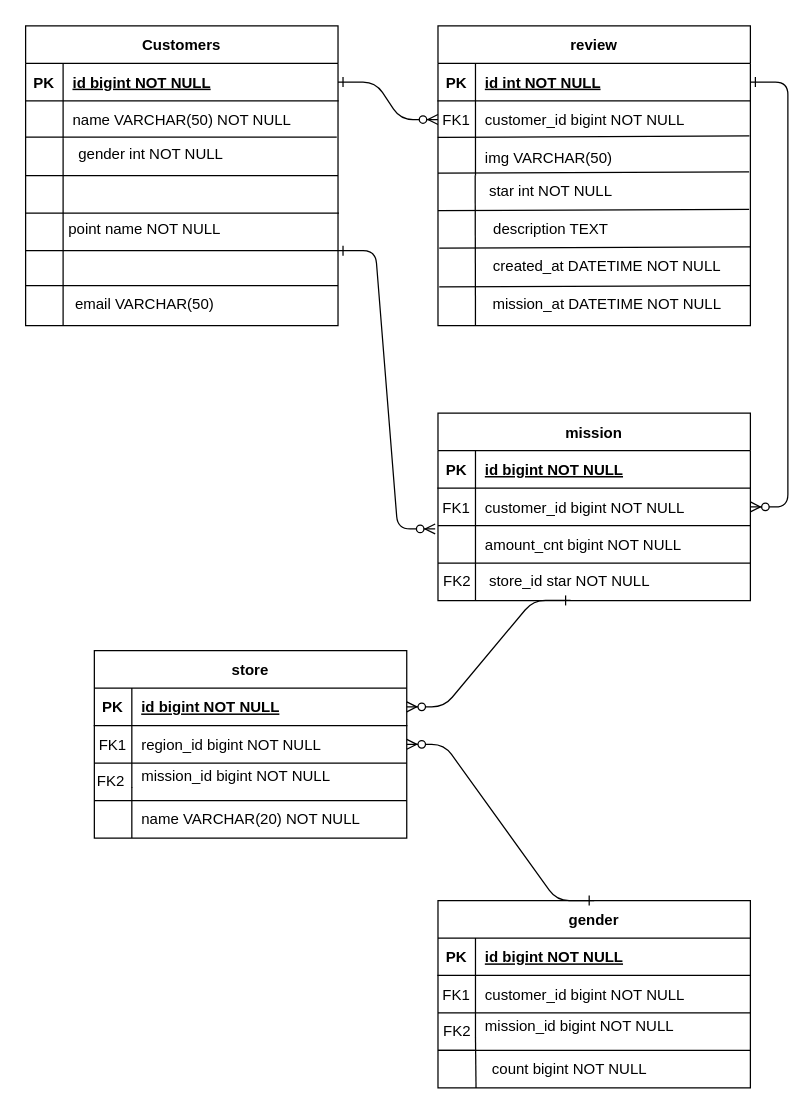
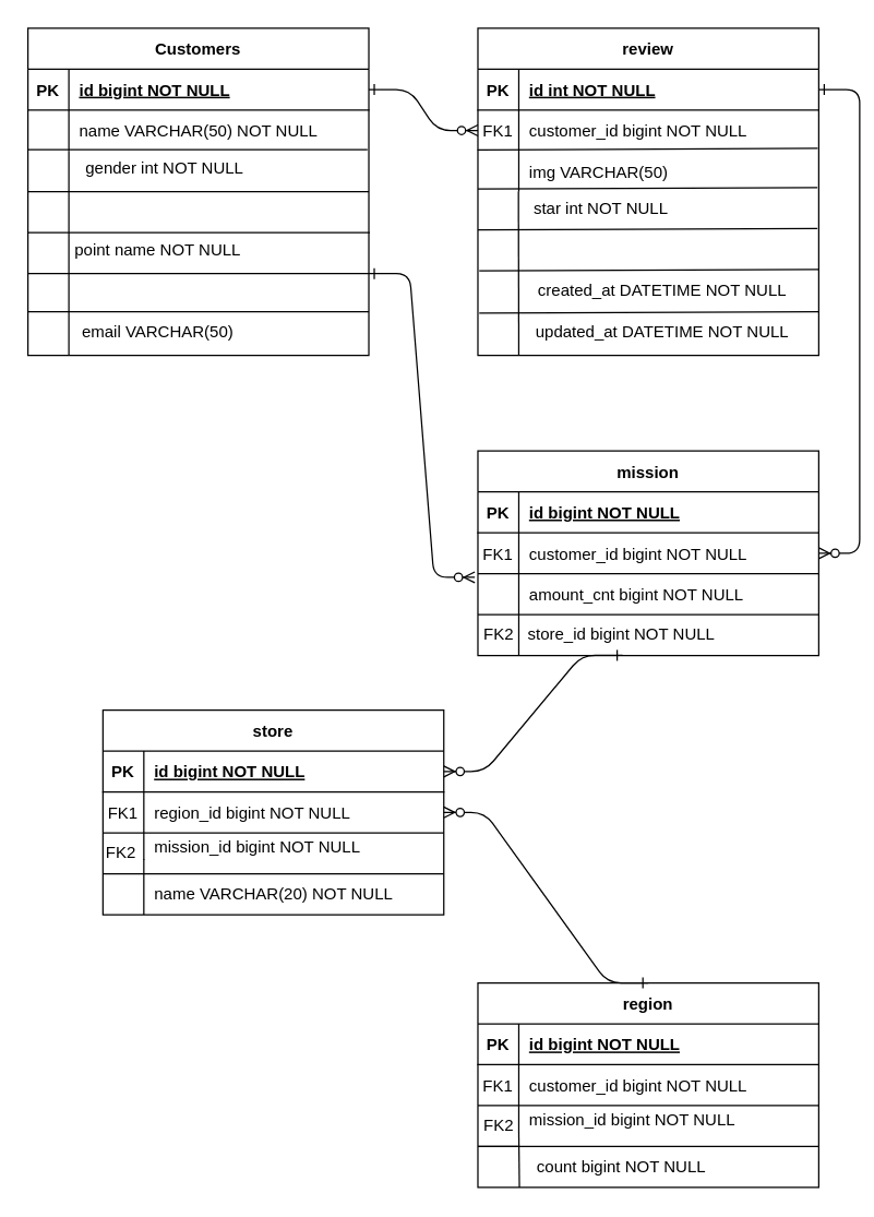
- <mxCell id="39" value="description TEXT" style="text;html=1;align=center;verticalAlign=middle;resizable=0;points=[];autosize=1;strokeColor=none;fillColor=none;" vertex="1" parent="1"><mxGeometry x="380" y="168" width="120" height="30" as="geometry" /></mxCell>
- <mxCell id="41" value="mission_at DATETIME NOT NULL" style="text;html=1;align=center;verticalAlign=middle;resizable=0;points=[];autosize=1;strokeColor=none;fillColor=none;" vertex="1" parent="1"><mxGeometry x="380" y="228" width="210" height="30" as="geometry" /></mxCell>
+ <mxCell id="41" value="updated_at DATETIME NOT NULL" style="text;html=1;align=center;verticalAlign=middle;resizable=0;points=[];autosize=1;strokeColor=none;fillColor=none;" vertex="1" parent="1"><mxGeometry x="380" y="228" width="210" height="30" as="geometry" /></mxCell>
- <mxCell id="48" value="store_id star NOT NULL" style="text;html=1;align=center;verticalAlign=middle;resizable=0;points=[];autosize=1;strokeColor=none;fillColor=none;" vertex="1" parent="1"><mxGeometry x="375" y="450" width="160" height="30" as="geometry" /></mxCell>
+ <mxCell id="48" value="store_id bigint NOT NULL" style="text;html=1;align=center;verticalAlign=middle;resizable=0;points=[];autosize=1;strokeColor=none;fillColor=none;" vertex="1" parent="1"><mxGeometry x="375" y="450" width="160" height="30" as="geometry" /></mxCell>
- <mxCell id="49" value="gender" style="shape=table;startSize=30;container=1;collapsible=1;childLayout=tableLayout;fixedRows=1;rowLines=0;fontStyle=1;align=center;resizeLast=1;" vertex="1" parent="1"><mxGeometry x="350" y="720" width="250" height="150" as="geometry" /></mxCell>
+ <mxCell id="49" value="region" style="shape=table;startSize=30;container=1;collapsible=1;childLayout=tableLayout;fixedRows=1;rowLines=0;fontStyle=1;align=center;resizeLast=1;" vertex="1" parent="1"><mxGeometry x="350" y="720" width="250" height="150" as="geometry" /></mxCell>
